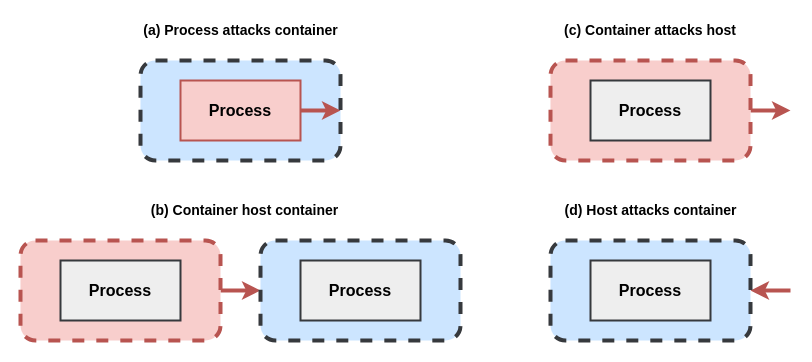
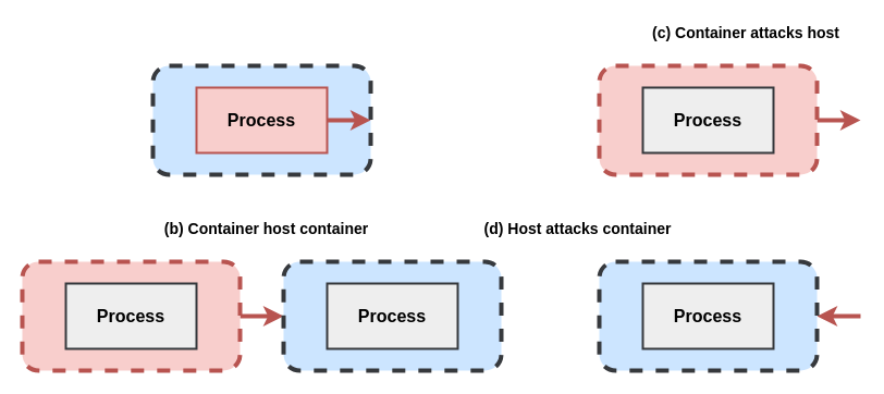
- <mxCell id="16" value="(a) Process attacks container" style="text;html=1;strokeColor=none;fillColor=none;align=center;verticalAlign=middle;whiteSpace=wrap;rounded=0;fontSize=14;fontStyle=1" parent="1" vertex="1"><mxGeometry x="137.5" y="20" width="205" height="20" as="geometry" /></mxCell>
- <mxCell id="17" value="(c) Container attacks host" style="text;html=1;strokeColor=none;fillColor=none;align=center;verticalAlign=middle;whiteSpace=wrap;rounded=0;fontSize=14;fontStyle=1" parent="1" vertex="1"><mxGeometry x="560" y="20" width="180" height="20" as="geometry" /></mxCell>
+ <mxCell id="17" value="(c) Container attacks host" style="text;html=1;strokeColor=none;fillColor=none;align=center;verticalAlign=middle;whiteSpace=wrap;rounded=0;fontSize=14;fontStyle=1" parent="1" vertex="1"><mxGeometry x="595" y="20" width="180" height="20" as="geometry" /></mxCell>
- <mxCell id="19" value="(d) Host attacks container" style="text;html=1;strokeColor=none;fillColor=none;align=center;verticalAlign=middle;whiteSpace=wrap;rounded=0;fontSize=14;fontStyle=1" parent="1" vertex="1"><mxGeometry x="547.5" y="200" width="205" height="20" as="geometry" /></mxCell>
+ <mxCell id="19" value="(d) Host attacks container" style="text;html=1;strokeColor=none;fillColor=none;align=center;verticalAlign=middle;whiteSpace=wrap;rounded=0;fontSize=14;fontStyle=1" parent="1" vertex="1"><mxGeometry x="427.5" y="200" width="205" height="20" as="geometry" /></mxCell>
